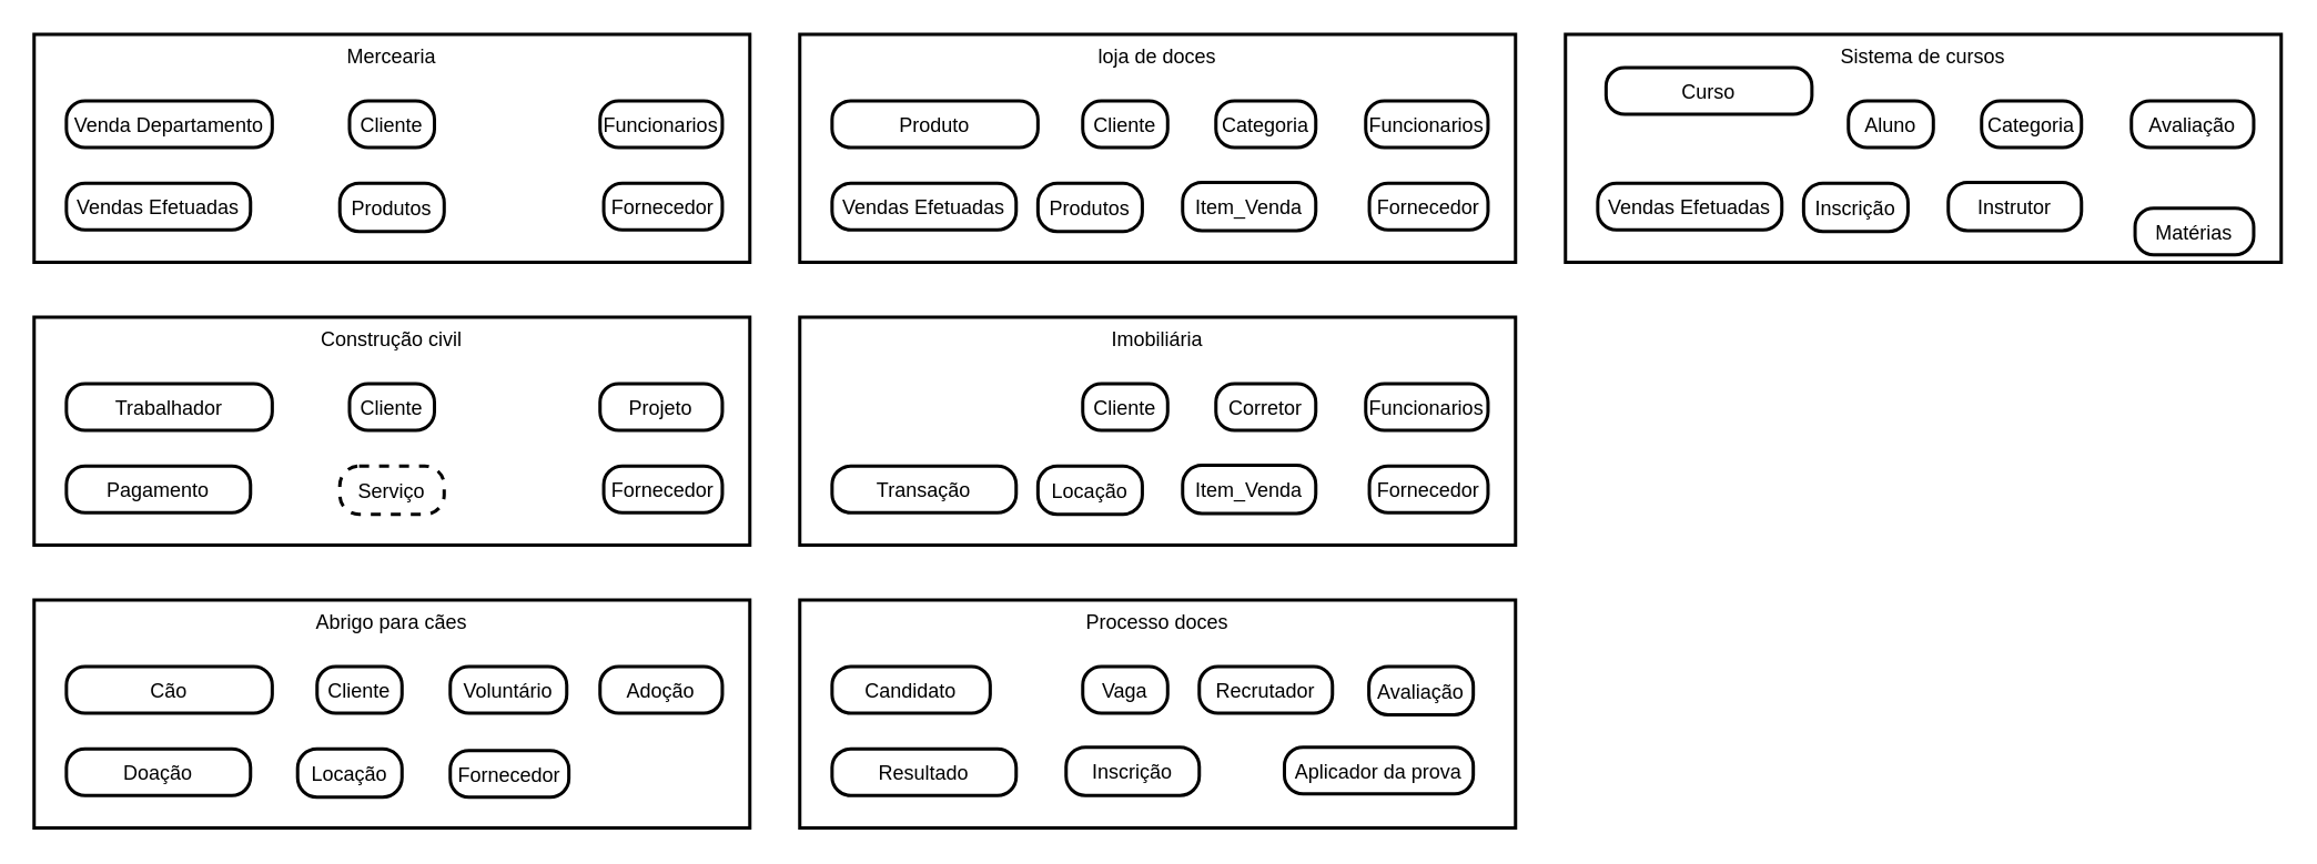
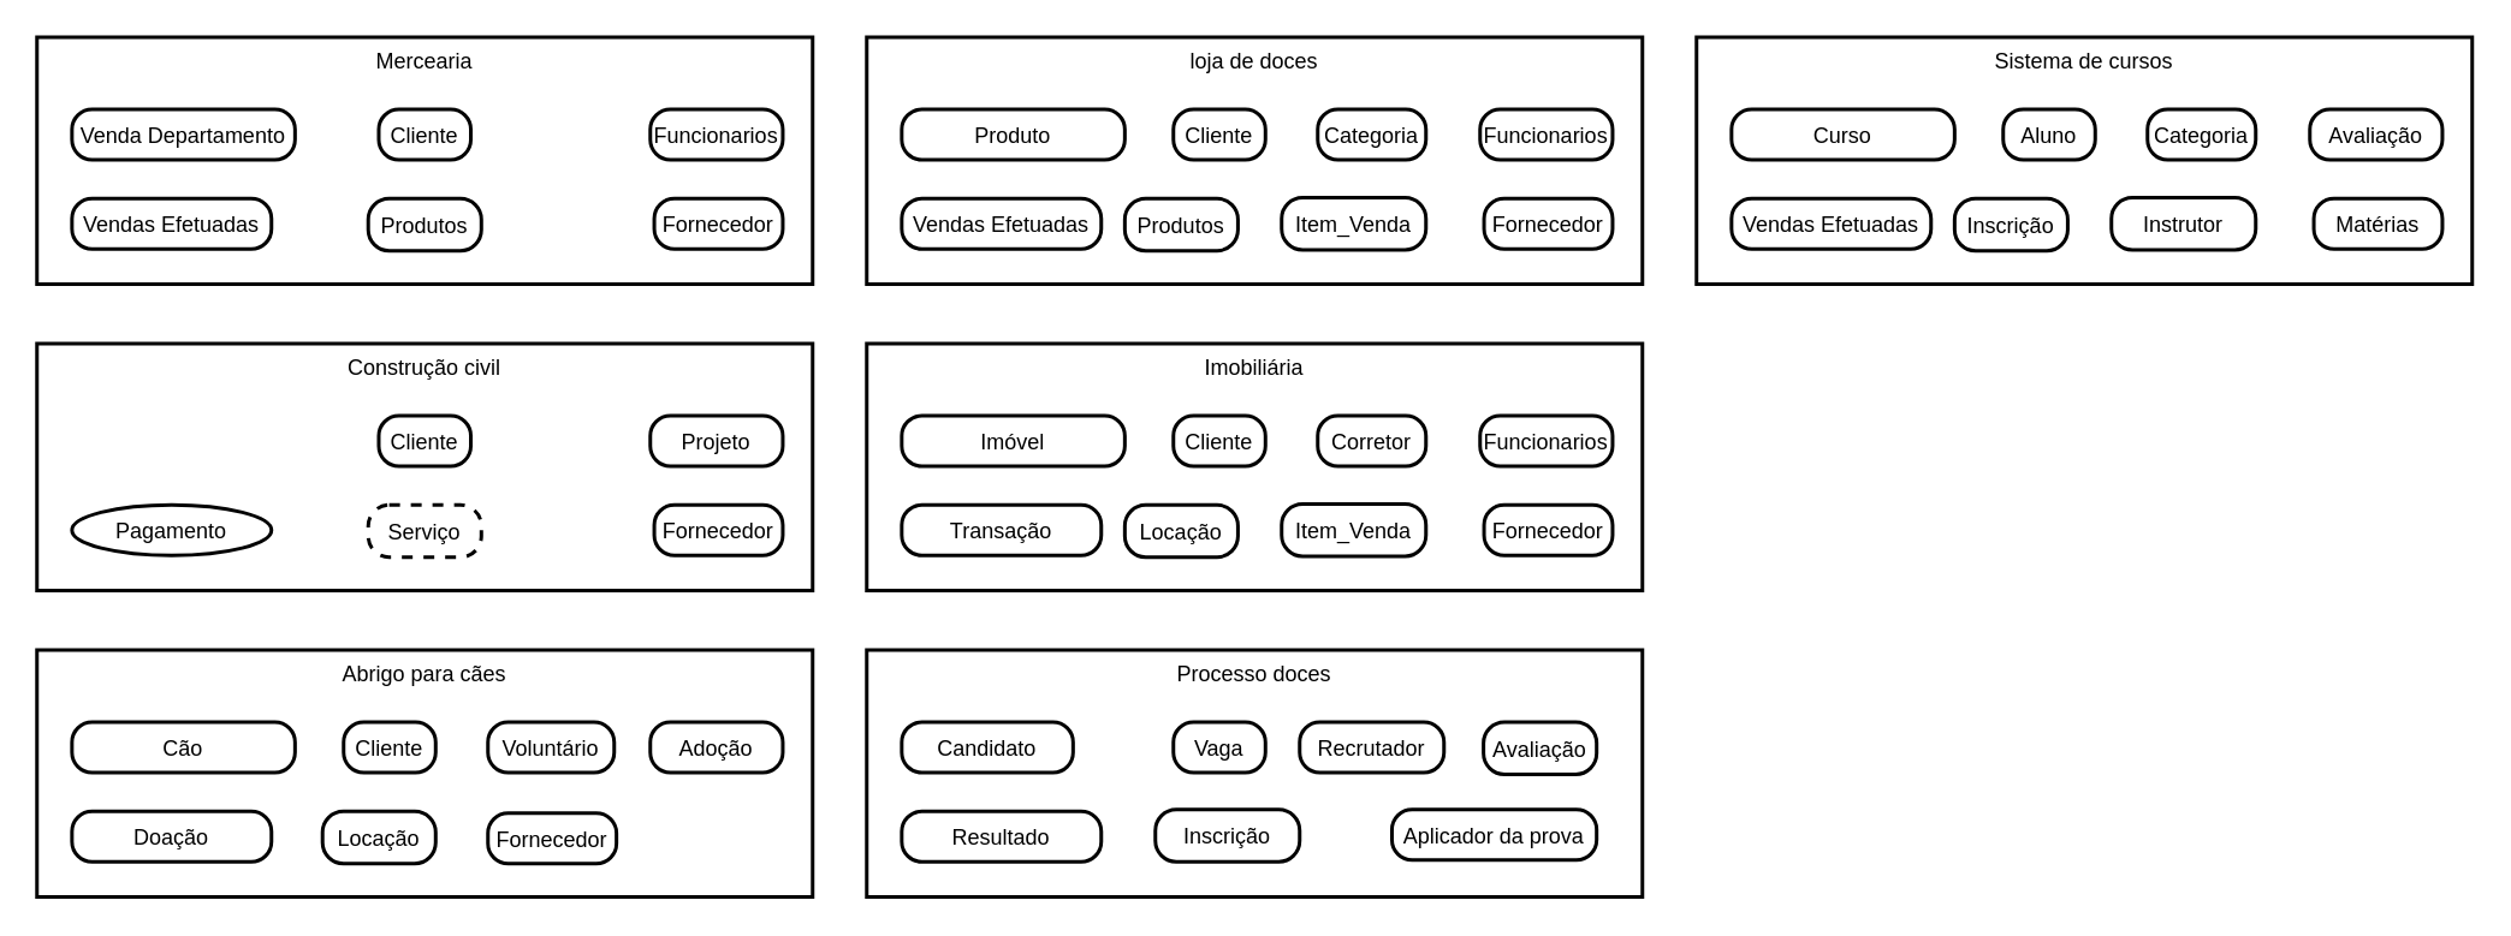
- <mxCell id="51" value="Curso" style="rounded=1;arcSize=40;strokeWidth=2" vertex="1" parent="50"><mxGeometry x="24.4" y="20" width="123.67" height="28" as="geometry" /></mxCell>
+ <mxCell id="51" value="Curso" style="rounded=1;arcSize=40;strokeWidth=2" vertex="1" parent="50"><mxGeometry x="19.4" y="40" width="123.67" height="28" as="geometry" /></mxCell>
- <mxCell id="55" value="Matérias" style="rounded=1;arcSize=40;strokeWidth=2" vertex="1" parent="50"><mxGeometry x="342.21" y="104.5" width="71.26" height="28" as="geometry" /></mxCell>
+ <mxCell id="55" value="Matérias" style="rounded=1;arcSize=40;strokeWidth=2" vertex="1" parent="50"><mxGeometry x="342.21" y="89.5" width="71.26" height="28" as="geometry" /></mxCell>
- <mxCell id="10" value="Trabalhador" style="rounded=1;arcSize=40;strokeWidth=2" vertex="1" parent="9"><mxGeometry x="19.4" y="40" width="123.67" height="28" as="geometry" /></mxCell>
+ <mxCell id="26" value="Imóvel" style="rounded=1;arcSize=40;strokeWidth=2" vertex="1" parent="25"><mxGeometry x="19.4" y="40" width="123.67" height="28" as="geometry" /></mxCell>
- <mxCell id="15" value="Pagamento" style="rounded=1;arcSize=40;strokeWidth=2" vertex="1" parent="9"><mxGeometry x="19.4" y="89.5" width="110.6" height="28" as="geometry" /></mxCell>
+ <mxCell id="15" value="Pagamento" style="ellipse;arcSize=40;strokeWidth=2;" vertex="1" parent="9"><mxGeometry x="19.4" y="89.5" width="110.6" height="28" as="geometry" /></mxCell>
